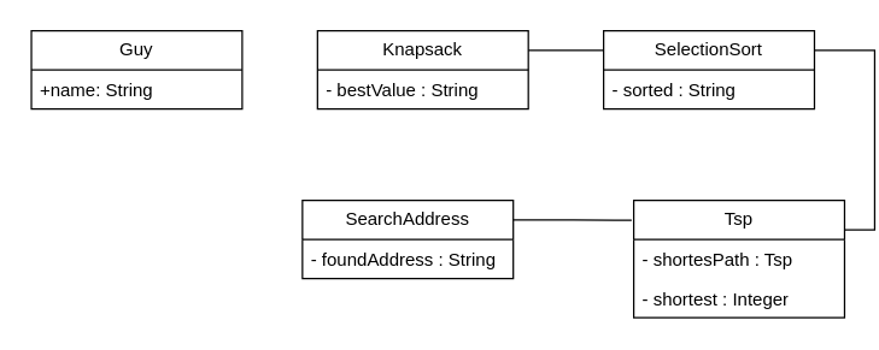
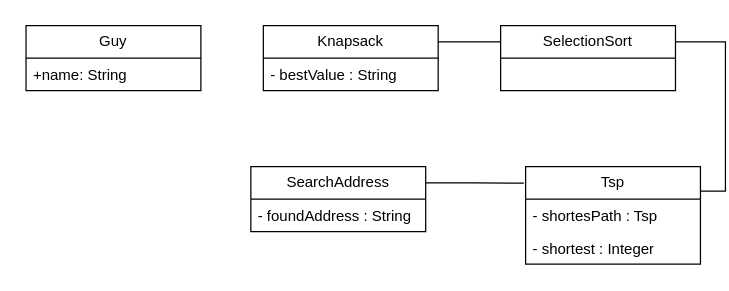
- <mxCell id="14" value="- sorted : String" style="text;strokeColor=none;fillColor=none;align=left;verticalAlign=top;spacingLeft=4;spacingRight=4;overflow=hidden;rotatable=0;points=[[0,0.5],[1,0.5]];portConstraint=eastwest;whiteSpace=wrap;html=1;" vertex="1" parent="1"><mxGeometry x="400" y="46" width="140" height="26" as="geometry" /></mxCell>
